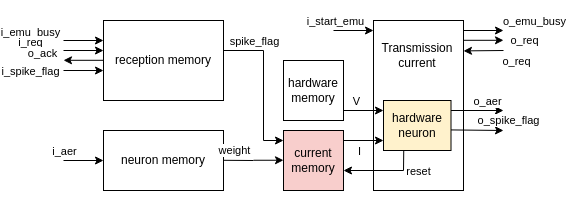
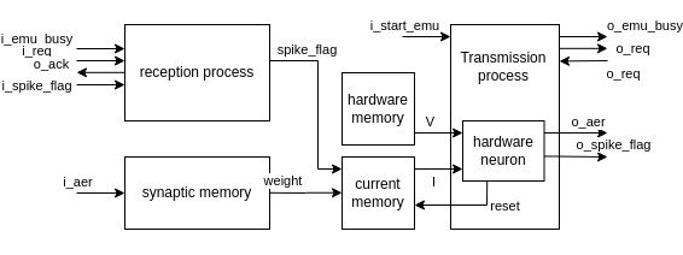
- <mxCell id="44" value="&lt;div&gt;Transmission&lt;/div&gt;&lt;div&gt;current&lt;br&gt;&lt;/div&gt;" style="text;html=1;align=center;verticalAlign=middle;whiteSpace=wrap;rounded=0;" vertex="1" parent="1"><mxGeometry x="343.75" y="40" width="60" height="30" as="geometry" /></mxCell>
+ <mxCell id="44" value="&lt;div&gt;Transmission&lt;/div&gt;&lt;div&gt;process&lt;br&gt;&lt;/div&gt;" style="text;html=1;align=center;verticalAlign=middle;whiteSpace=wrap;rounded=0;" vertex="1" parent="1"><mxGeometry x="343.75" y="40" width="60" height="30" as="geometry" /></mxCell>
- <mxCell id="3" value="reception memory" style="rounded=0;whiteSpace=wrap;html=1;" vertex="1" parent="1"><mxGeometry x="60" y="20" width="120" height="80" as="geometry" /></mxCell>
+ <mxCell id="3" value="reception process" style="rounded=0;whiteSpace=wrap;html=1;" vertex="1" parent="1"><mxGeometry x="60" y="20" width="120" height="80" as="geometry" /></mxCell>
- <mxCell id="36" value="hardware neuron" style="rounded=0;whiteSpace=wrap;html=1;fillColor=#fff2cc;" vertex="1" parent="1"><mxGeometry x="340" y="100" width="67.5" height="50" as="geometry" /></mxCell>
+ <mxCell id="36" value="hardware neuron" style="rounded=0;whiteSpace=wrap;html=1;" vertex="1" parent="1"><mxGeometry x="340" y="100" width="67.5" height="50" as="geometry" /></mxCell>
- <mxCell id="12" value="neuron memory" style="rounded=0;whiteSpace=wrap;html=1;" vertex="1" parent="1"><mxGeometry x="60" y="130" width="120" height="60" as="geometry" /></mxCell>
+ <mxCell id="12" value="synaptic memory" style="rounded=0;whiteSpace=wrap;html=1;" vertex="1" parent="1"><mxGeometry x="60" y="130" width="120" height="60" as="geometry" /></mxCell>
- <mxCell id="34" value="&lt;div&gt;current &lt;br&gt;&lt;/div&gt;&lt;div&gt;memory&lt;br&gt;&lt;/div&gt;" style="rounded=0;whiteSpace=wrap;html=1;fillColor=#f8cecc;" vertex="1" parent="1"><mxGeometry x="240" y="130" width="60" height="60" as="geometry" /></mxCell>
+ <mxCell id="34" value="&lt;div&gt;current &lt;br&gt;&lt;/div&gt;&lt;div&gt;memory&lt;br&gt;&lt;/div&gt;" style="rounded=0;whiteSpace=wrap;html=1;" vertex="1" parent="1"><mxGeometry x="240" y="130" width="60" height="60" as="geometry" /></mxCell>
